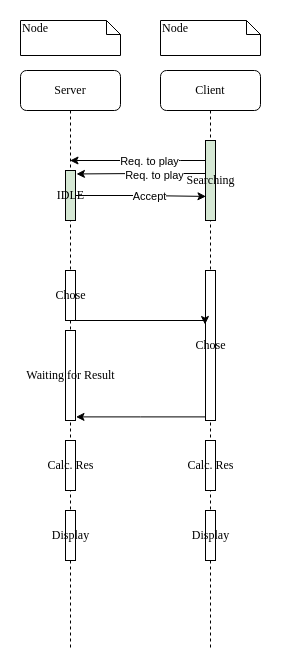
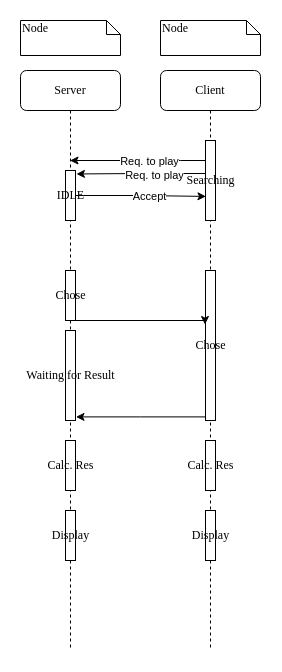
- <mxCell id="3" value="Searching" style="html=1;points=[];perimeter=orthogonalPerimeter;rounded=0;shadow=0;comic=0;labelBackgroundColor=none;strokeWidth=1;fontFamily=Verdana;fontSize=12;align=center;fillColor=#d5e8d4;" vertex="1" parent="2"><mxGeometry x="45" y="70" width="10" height="80" as="geometry" /></mxCell>
+ <mxCell id="3" value="Searching" style="html=1;points=[];perimeter=orthogonalPerimeter;rounded=0;shadow=0;comic=0;labelBackgroundColor=none;strokeWidth=1;fontFamily=Verdana;fontSize=12;align=center;" vertex="1" parent="2"><mxGeometry x="45" y="70" width="10" height="80" as="geometry" /></mxCell>
- <mxCell id="8" value="IDLE" style="html=1;points=[];perimeter=orthogonalPerimeter;rounded=0;shadow=0;comic=0;labelBackgroundColor=none;strokeWidth=1;fontFamily=Verdana;fontSize=12;align=center;fillColor=#d5e8d4;" parent="7" vertex="1"><mxGeometry x="45" y="100" width="10" height="50" as="geometry" /></mxCell>
+ <mxCell id="8" value="IDLE" style="html=1;points=[];perimeter=orthogonalPerimeter;rounded=0;shadow=0;comic=0;labelBackgroundColor=none;strokeWidth=1;fontFamily=Verdana;fontSize=12;align=center;" parent="7" vertex="1"><mxGeometry x="45" y="100" width="10" height="50" as="geometry" /></mxCell>
